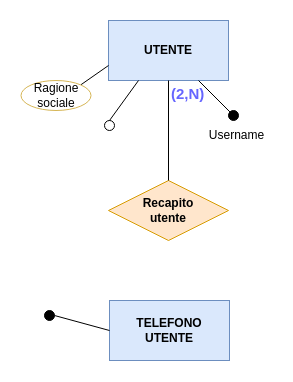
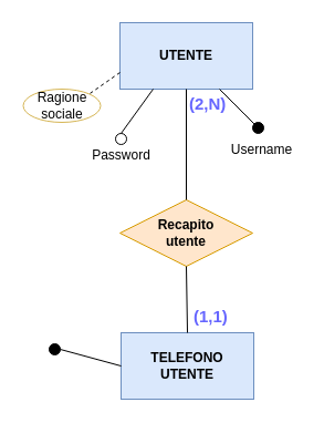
- <mxCell id="3" value="" style="endArrow=none;html=1;rounded=0;exitX=0;exitY=0.75;exitDx=0;exitDy=0;entryX=1;entryY=0;entryDx=0;entryDy=0;" edge="1" parent="1" source="2" target="11"><mxGeometry relative="1" as="geometry"><mxPoint x="182" y="140" as="sourcePoint" /><mxPoint x="103" y="110" as="targetPoint" /></mxGeometry></mxCell>
+ <mxCell id="3" value="" style="endArrow=none;html=1;rounded=0;exitX=0;exitY=0.75;exitDx=0;exitDy=0;entryX=1;entryY=0;entryDx=0;entryDy=0;dashed=1;" edge="1" parent="1" source="2" target="11"><mxGeometry relative="1" as="geometry"><mxPoint x="182" y="140" as="sourcePoint" /><mxPoint x="103" y="110" as="targetPoint" /></mxGeometry></mxCell>
+ <mxCell id="7" value="Password" style="text;html=1;align=center;verticalAlign=middle;resizable=0;points=[];autosize=1;" vertex="1" parent="1"><mxGeometry x="74" y="130" width="70" height="20" as="geometry" /></mxCell>
+ <mxCell id="14" value="" style="endArrow=none;html=1;rounded=0;entryX=0.5;entryY=0;entryDx=0;entryDy=0;exitX=0.5;exitY=1;exitDx=0;exitDy=0;" edge="1" parent="1" source="12" target="13"><mxGeometry relative="1" as="geometry"><mxPoint x="198" y="270" as="sourcePoint" /><mxPoint x="371.5" y="139" as="targetPoint" /><Array as="points" /></mxGeometry></mxCell>
+ <mxCell id="17" value="&lt;b style=&quot;color: rgb(0 , 0 , 0) ; font-family: &amp;#34;helvetica&amp;#34; ; font-size: 15px ; font-style: normal ; letter-spacing: normal ; text-align: center ; text-indent: 0px ; text-transform: none ; word-spacing: 0px&quot;&gt;&lt;font color=&quot;#6666ff&quot;&gt;(1,1)&lt;/font&gt;&lt;/b&gt;" style="text;whiteSpace=wrap;html=1;" vertex="1" parent="1"><mxGeometry x="173" y="270" width="60" height="30" as="geometry" /></mxCell>
